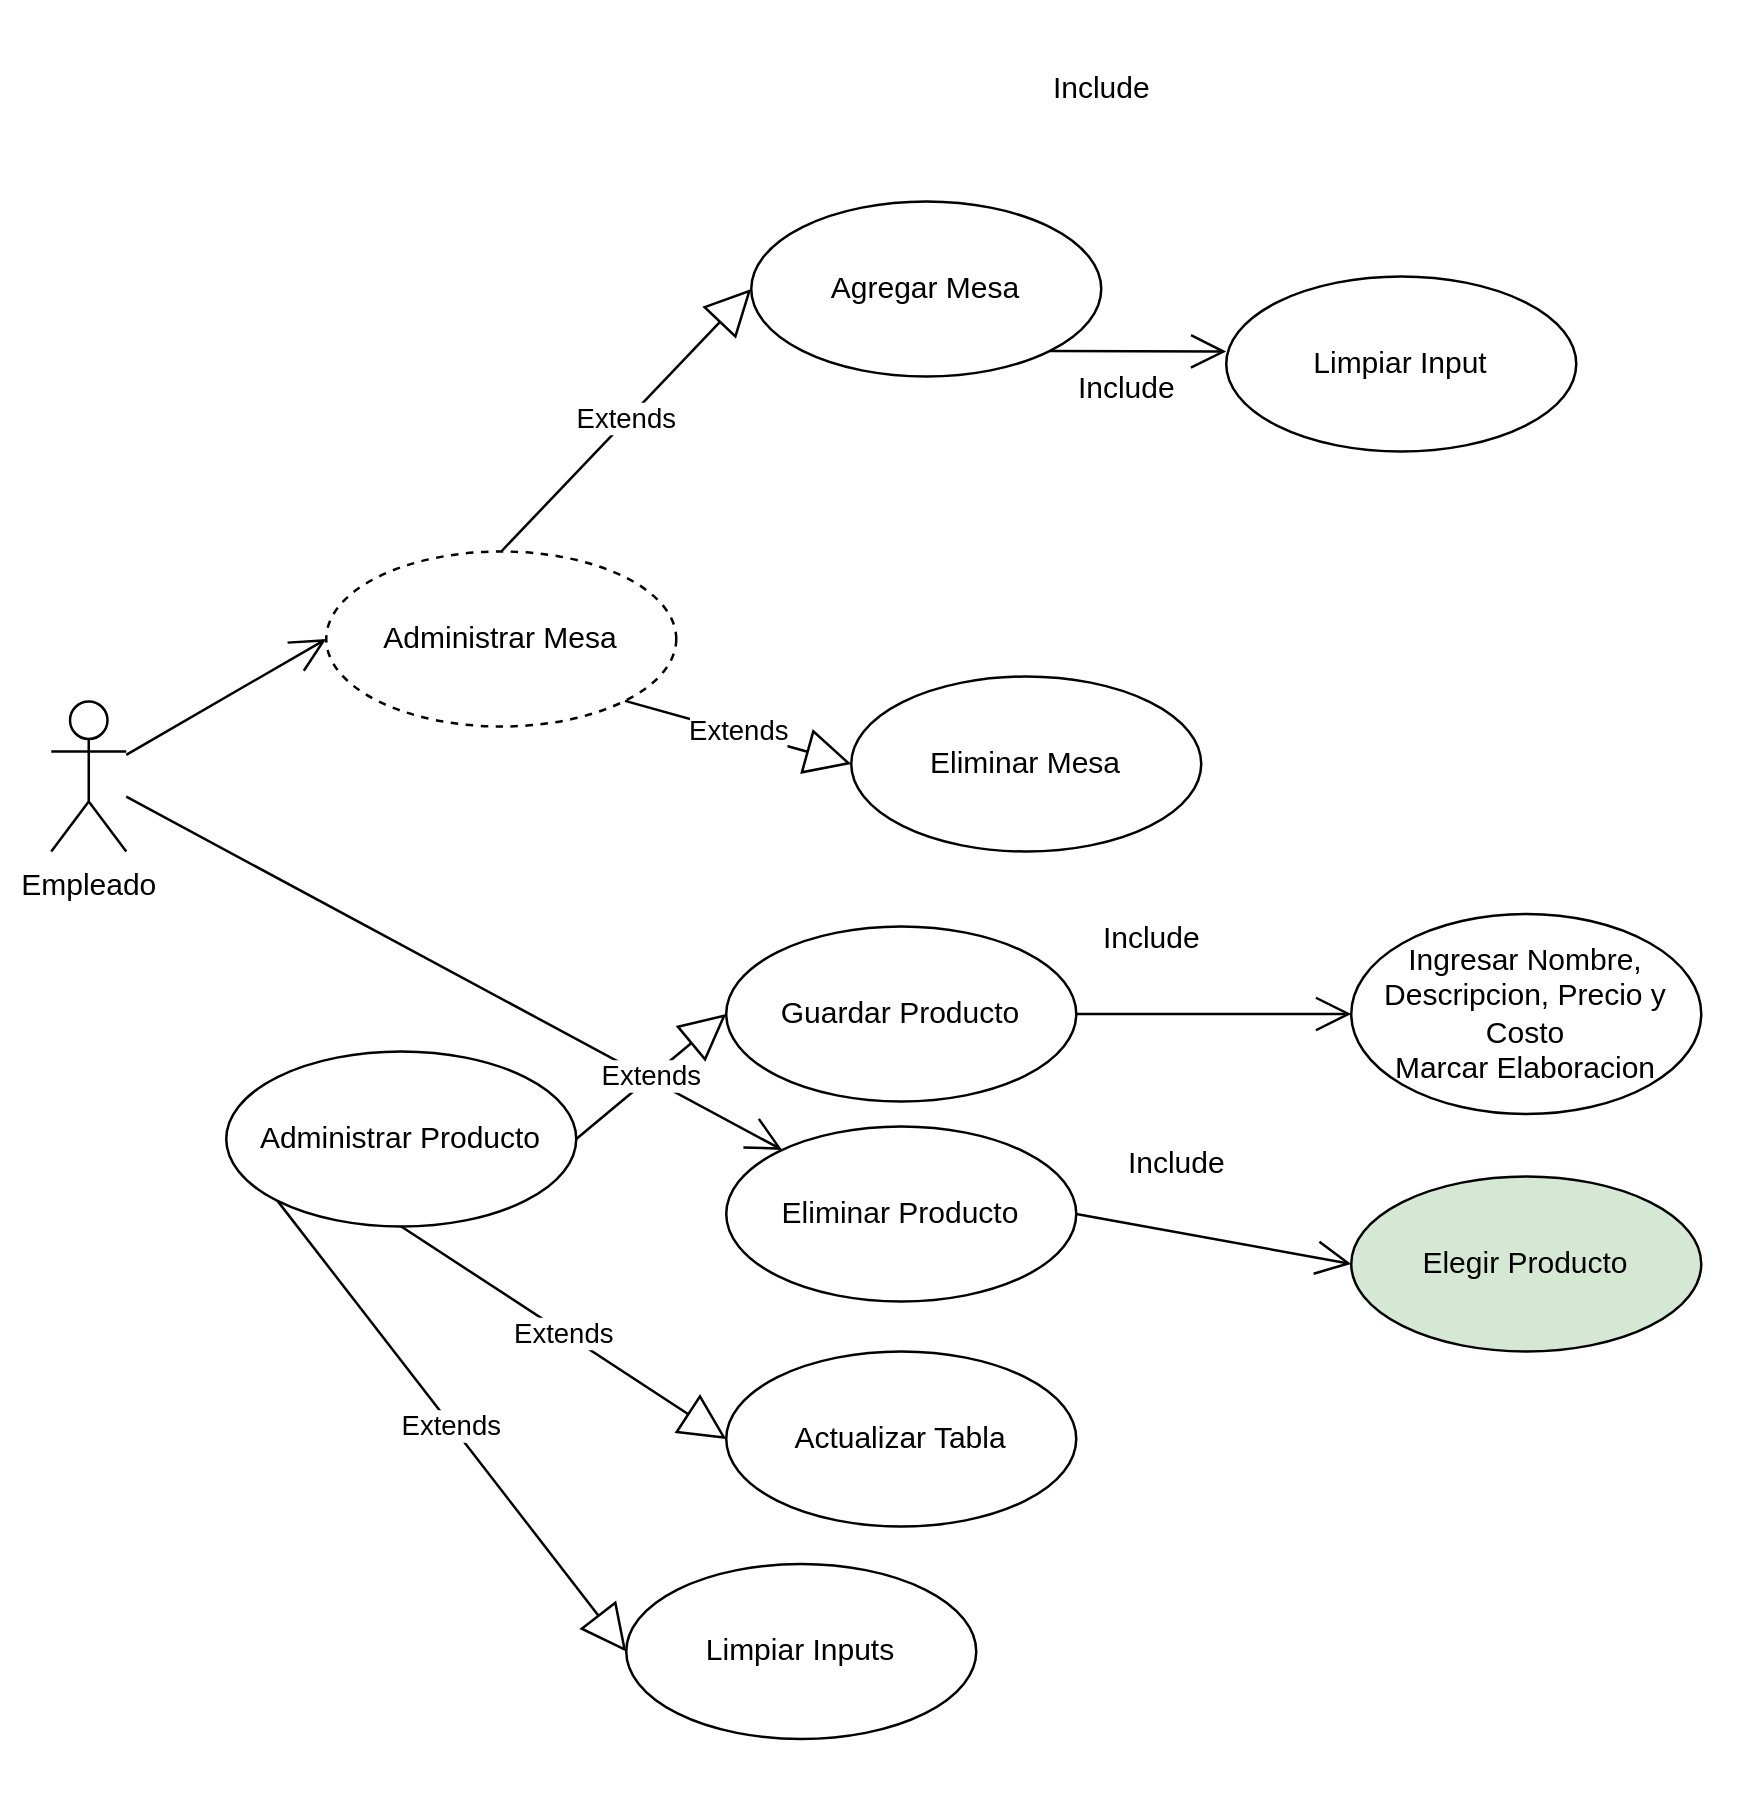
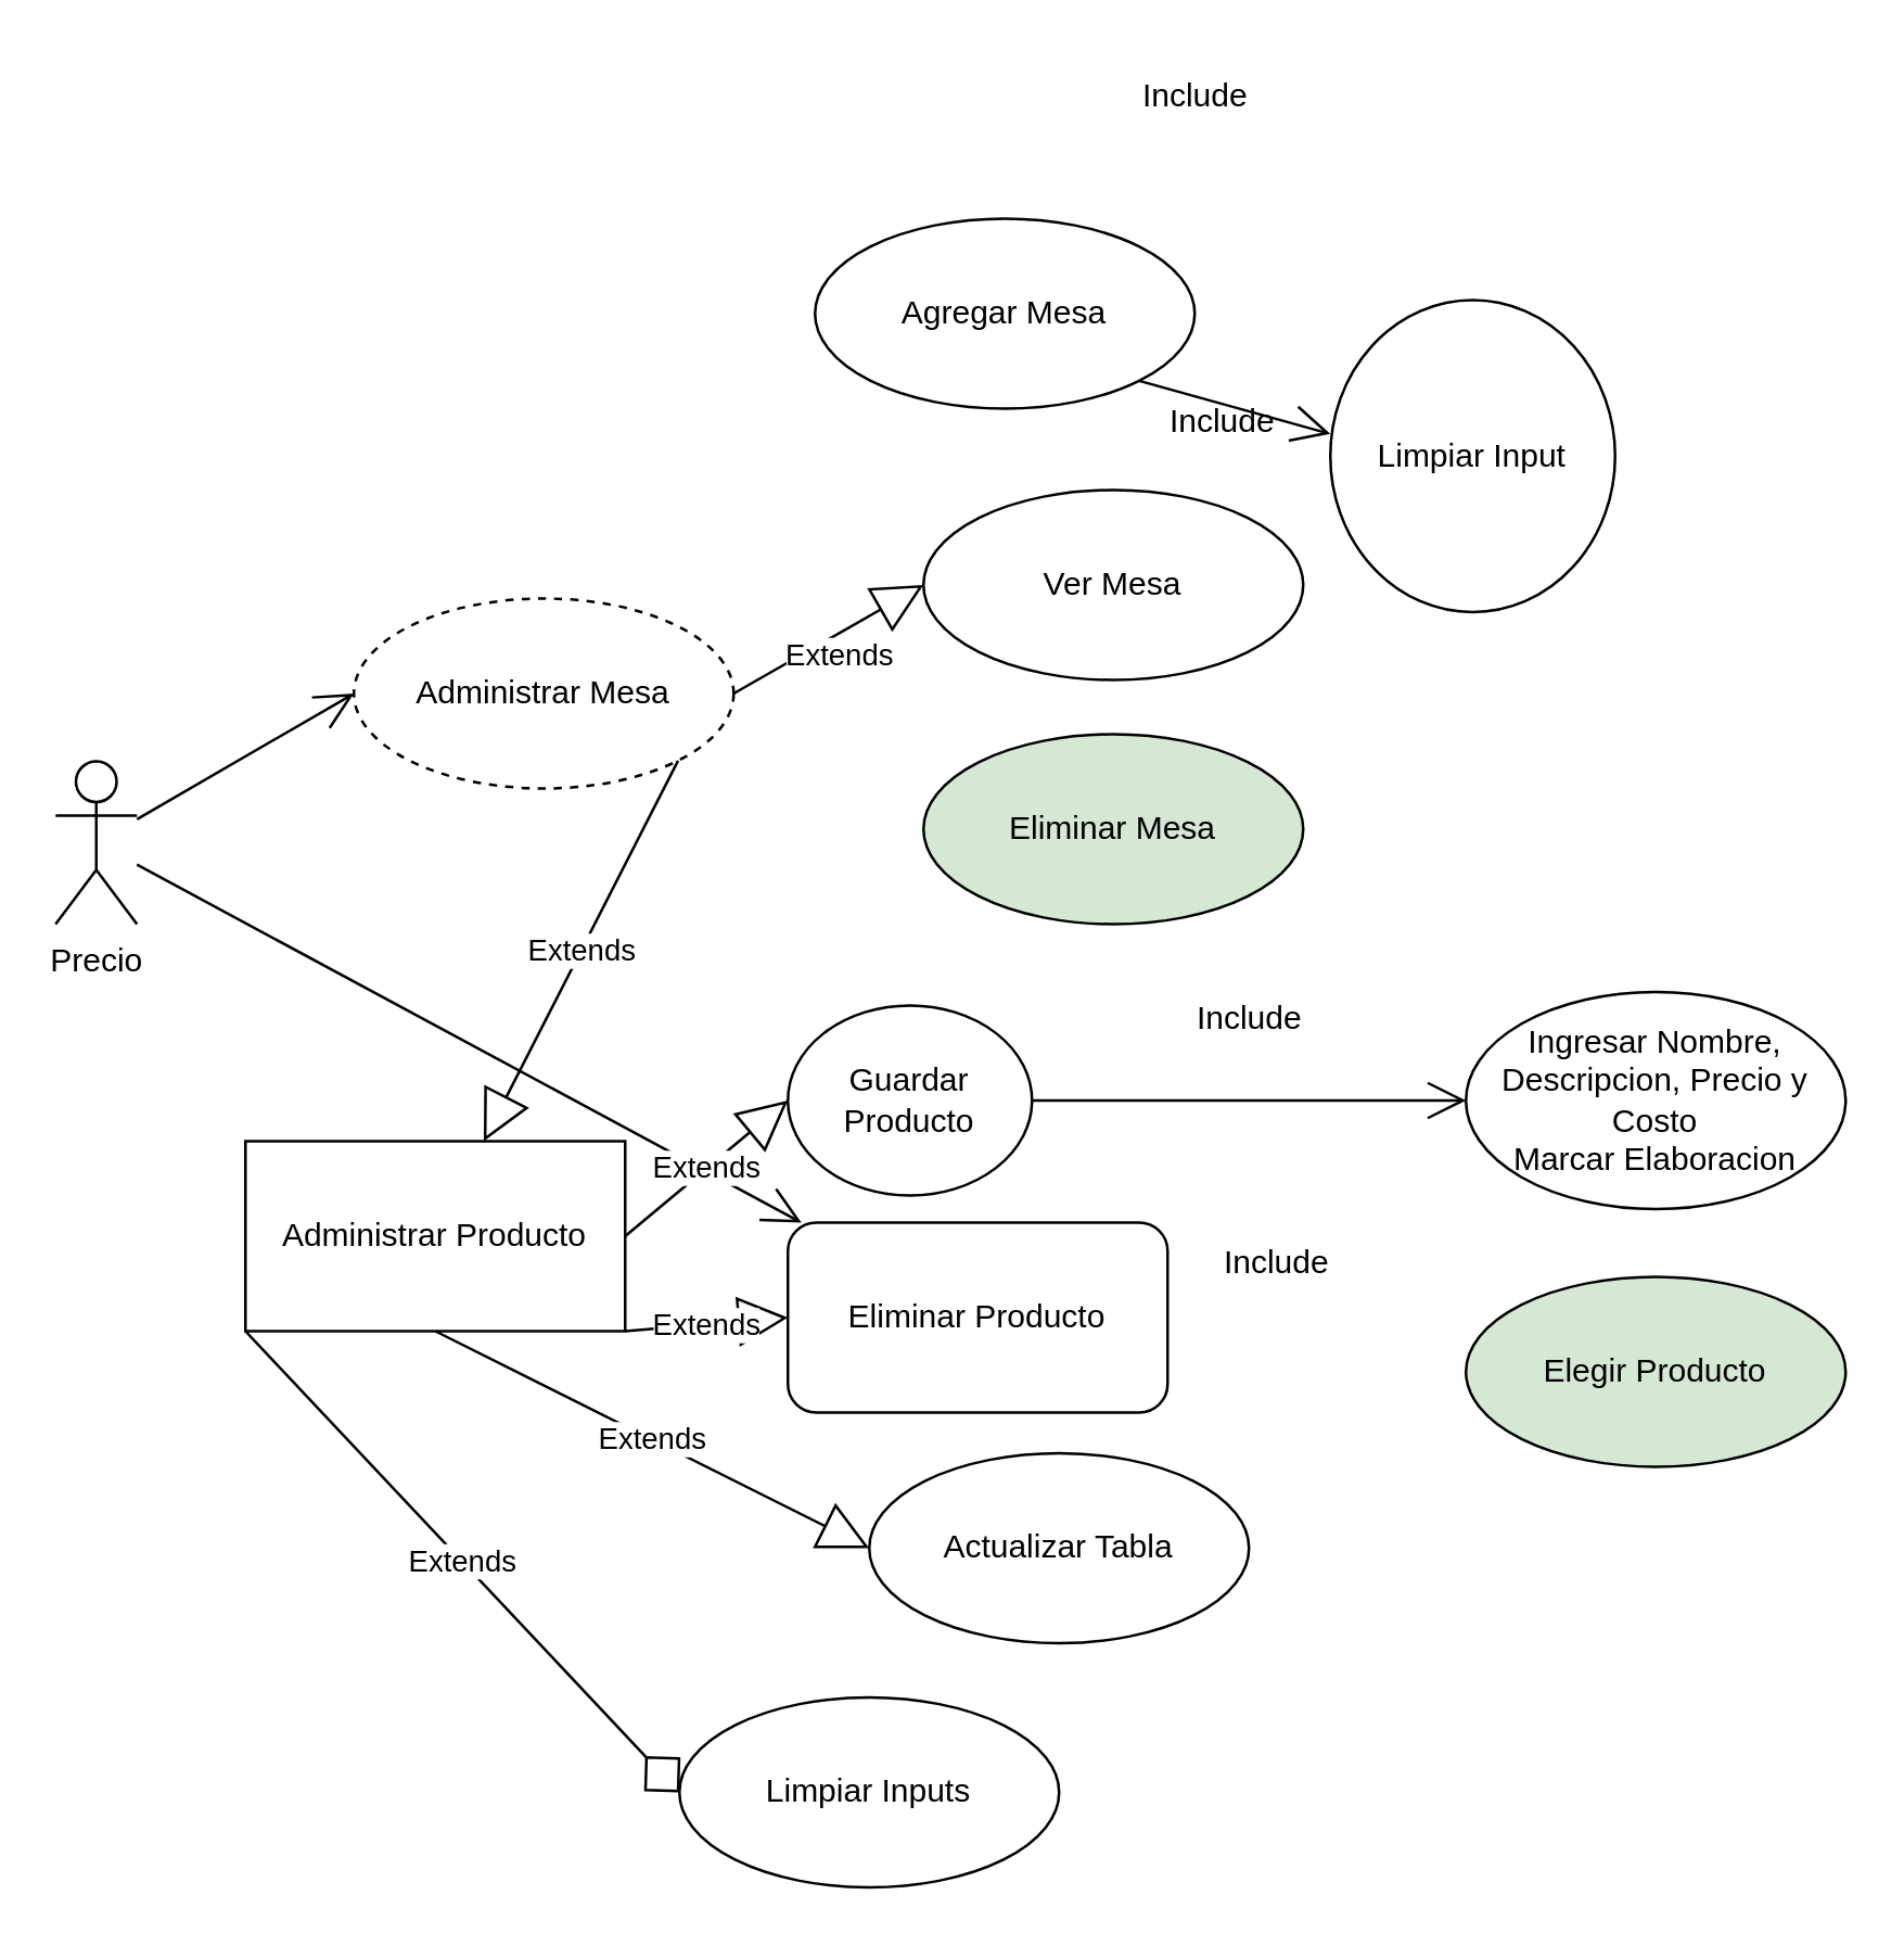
- <mxCell id="10" value="Limpiar Input" style="ellipse;whiteSpace=wrap;html=1;" parent="1" vertex="1"><mxGeometry x="490" y="110" width="140" height="70" as="geometry" /></mxCell>
+ <mxCell id="10" value="Limpiar Input" style="ellipse;whiteSpace=wrap;html=1;" parent="1" vertex="1"><mxGeometry x="490" y="110" width="105" height="115" as="geometry" /></mxCell>
- <mxCell id="7" value="Extends" style="endArrow=block;endSize=16;endFill=0;html=1;rounded=0;exitX=0.5;exitY=0;exitDx=0;exitDy=0;entryX=0;entryY=0.5;entryDx=0;entryDy=0;" parent="1" source="3" target="5" edge="1"><mxGeometry width="160" relative="1" as="geometry"><mxPoint x="30" y="80" as="sourcePoint" /><mxPoint x="190" y="80" as="targetPoint" /></mxGeometry></mxCell>
+ <mxCell id="6" value="Ver Mesa" style="ellipse;whiteSpace=wrap;html=1;" parent="1" vertex="1"><mxGeometry x="340" y="180" width="140" height="70" as="geometry" /></mxCell>
+ <mxCell id="4" value="Extends" style="endArrow=block;endSize=16;endFill=0;html=1;rounded=0;exitX=1;exitY=0.5;exitDx=0;exitDy=0;entryX=0;entryY=0.5;entryDx=0;entryDy=0;" parent="1" source="3" target="6" edge="1"><mxGeometry x="0.024" y="-7" width="160" relative="1" as="geometry"><mxPoint x="210" y="90" as="sourcePoint" /><mxPoint x="300" y="60" as="targetPoint" /><mxPoint as="offset" /></mxGeometry></mxCell>
- <mxCell id="8" value="Extends" style="endArrow=block;endSize=16;endFill=0;html=1;rounded=0;exitX=1;exitY=1;exitDx=0;exitDy=0;entryX=0;entryY=0.5;entryDx=0;entryDy=0;" parent="1" source="3" target="9" edge="1"><mxGeometry width="160" relative="1" as="geometry"><mxPoint x="224" y="270" as="sourcePoint" /><mxPoint x="384" y="270" as="targetPoint" /></mxGeometry></mxCell>
+ <mxCell id="8" value="Extends" style="endArrow=block;endSize=16;endFill=0;html=1;rounded=0;exitX=1;exitY=1;exitDx=0;exitDy=0;" parent="1" source="3" target="16" edge="1"><mxGeometry width="160" relative="1" as="geometry"><mxPoint x="224" y="270" as="sourcePoint" /><mxPoint x="384" y="270" as="targetPoint" /></mxGeometry></mxCell>
- <mxCell id="9" value="Eliminar Mesa" style="ellipse;whiteSpace=wrap;html=1;" parent="1" vertex="1"><mxGeometry x="340" y="270" width="140" height="70" as="geometry" /></mxCell>
+ <mxCell id="9" value="Eliminar Mesa" style="ellipse;whiteSpace=wrap;html=1;fillColor=#d5e8d4;" parent="1" vertex="1"><mxGeometry x="340" y="270" width="140" height="70" as="geometry" /></mxCell>
- <mxCell id="2" value="Empleado" style="shape=umlActor;verticalLabelPosition=bottom;verticalAlign=top;html=1;outlineConnect=0;" parent="1" vertex="1"><mxGeometry x="20" y="280" width="30" height="60" as="geometry" /></mxCell>
+ <mxCell id="2" value="Precio" style="shape=umlActor;verticalLabelPosition=bottom;verticalAlign=top;html=1;outlineConnect=0;" parent="1" vertex="1"><mxGeometry x="20" y="280" width="30" height="60" as="geometry" /></mxCell>
- <mxCell id="18" value="Guardar Producto" style="ellipse;whiteSpace=wrap;html=1;" parent="1" vertex="1"><mxGeometry x="290" y="370" width="140" height="70" as="geometry" /></mxCell>
+ <mxCell id="18" value="Guardar Producto" style="ellipse;whiteSpace=wrap;html=1;" parent="1" vertex="1"><mxGeometry x="290" y="370" width="90" height="70" as="geometry" /></mxCell>
- <mxCell id="16" value="Administrar Producto" style="ellipse;whiteSpace=wrap;html=1;" parent="1" vertex="1"><mxGeometry x="90" y="420" width="140" height="70" as="geometry" /></mxCell>
+ <mxCell id="16" value="Administrar Producto" style="whiteSpace=wrap;html=1;rounded=0;" parent="1" vertex="1"><mxGeometry x="90" y="420" width="140" height="70" as="geometry" /></mxCell>
- <mxCell id="23" value="Eliminar Producto" style="ellipse;whiteSpace=wrap;html=1;" vertex="1" parent="1"><mxGeometry x="290" y="450" width="140" height="70" as="geometry" /></mxCell>
+ <mxCell id="23" value="Eliminar Producto" style="whiteSpace=wrap;html=1;rounded=1;" vertex="1" parent="1"><mxGeometry x="290" y="450" width="140" height="70" as="geometry" /></mxCell>
+ <mxCell id="22" value="Extends" style="endArrow=block;endSize=16;endFill=0;html=1;rounded=0;exitX=1;exitY=1;exitDx=0;exitDy=0;entryX=0;entryY=0.5;entryDx=0;entryDy=0;" edge="1" parent="1" source="16" target="23"><mxGeometry width="160" relative="1" as="geometry"><mxPoint x="260" y="480" as="sourcePoint" /><mxPoint x="370" y="460" as="targetPoint" /></mxGeometry></mxCell>
- <mxCell id="24" value="" style="endArrow=open;endFill=1;endSize=12;html=1;rounded=0;exitX=1;exitY=0.5;exitDx=0;exitDy=0;entryX=0;entryY=0.5;entryDx=0;entryDy=0;" edge="1" parent="1" source="23" target="25"><mxGeometry width="160" relative="1" as="geometry"><mxPoint x="580" y="480" as="sourcePoint" /><mxPoint x="650" y="485" as="targetPoint" /></mxGeometry></mxCell>
- <mxCell id="28" value="Actualizar Tabla" style="ellipse;whiteSpace=wrap;html=1;" vertex="1" parent="1"><mxGeometry x="290" y="540" width="140" height="70" as="geometry" /></mxCell>
+ <mxCell id="28" value="Actualizar Tabla" style="ellipse;whiteSpace=wrap;html=1;" vertex="1" parent="1"><mxGeometry x="320" y="535" width="140" height="70" as="geometry" /></mxCell>
- <mxCell id="29" value="Extends" style="endArrow=block;endSize=16;endFill=0;html=1;rounded=0;exitX=0;exitY=1;exitDx=0;exitDy=0;entryX=0;entryY=0.5;entryDx=0;entryDy=0;" edge="1" parent="1" source="16" target="30"><mxGeometry width="160" relative="1" as="geometry"><mxPoint x="130" y="560" as="sourcePoint" /><mxPoint x="270" y="640" as="targetPoint" /></mxGeometry></mxCell>
+ <mxCell id="29" value="Extends" style="endArrow=diamond;endSize=16;endFill=0;html=1;rounded=0;exitX=0;exitY=1;exitDx=0;exitDy=0;entryX=0;entryY=0.5;entryDx=0;entryDy=0;" edge="1" parent="1" source="16" target="30"><mxGeometry width="160" relative="1" as="geometry"><mxPoint x="130" y="560" as="sourcePoint" /><mxPoint x="270" y="640" as="targetPoint" /></mxGeometry></mxCell>
